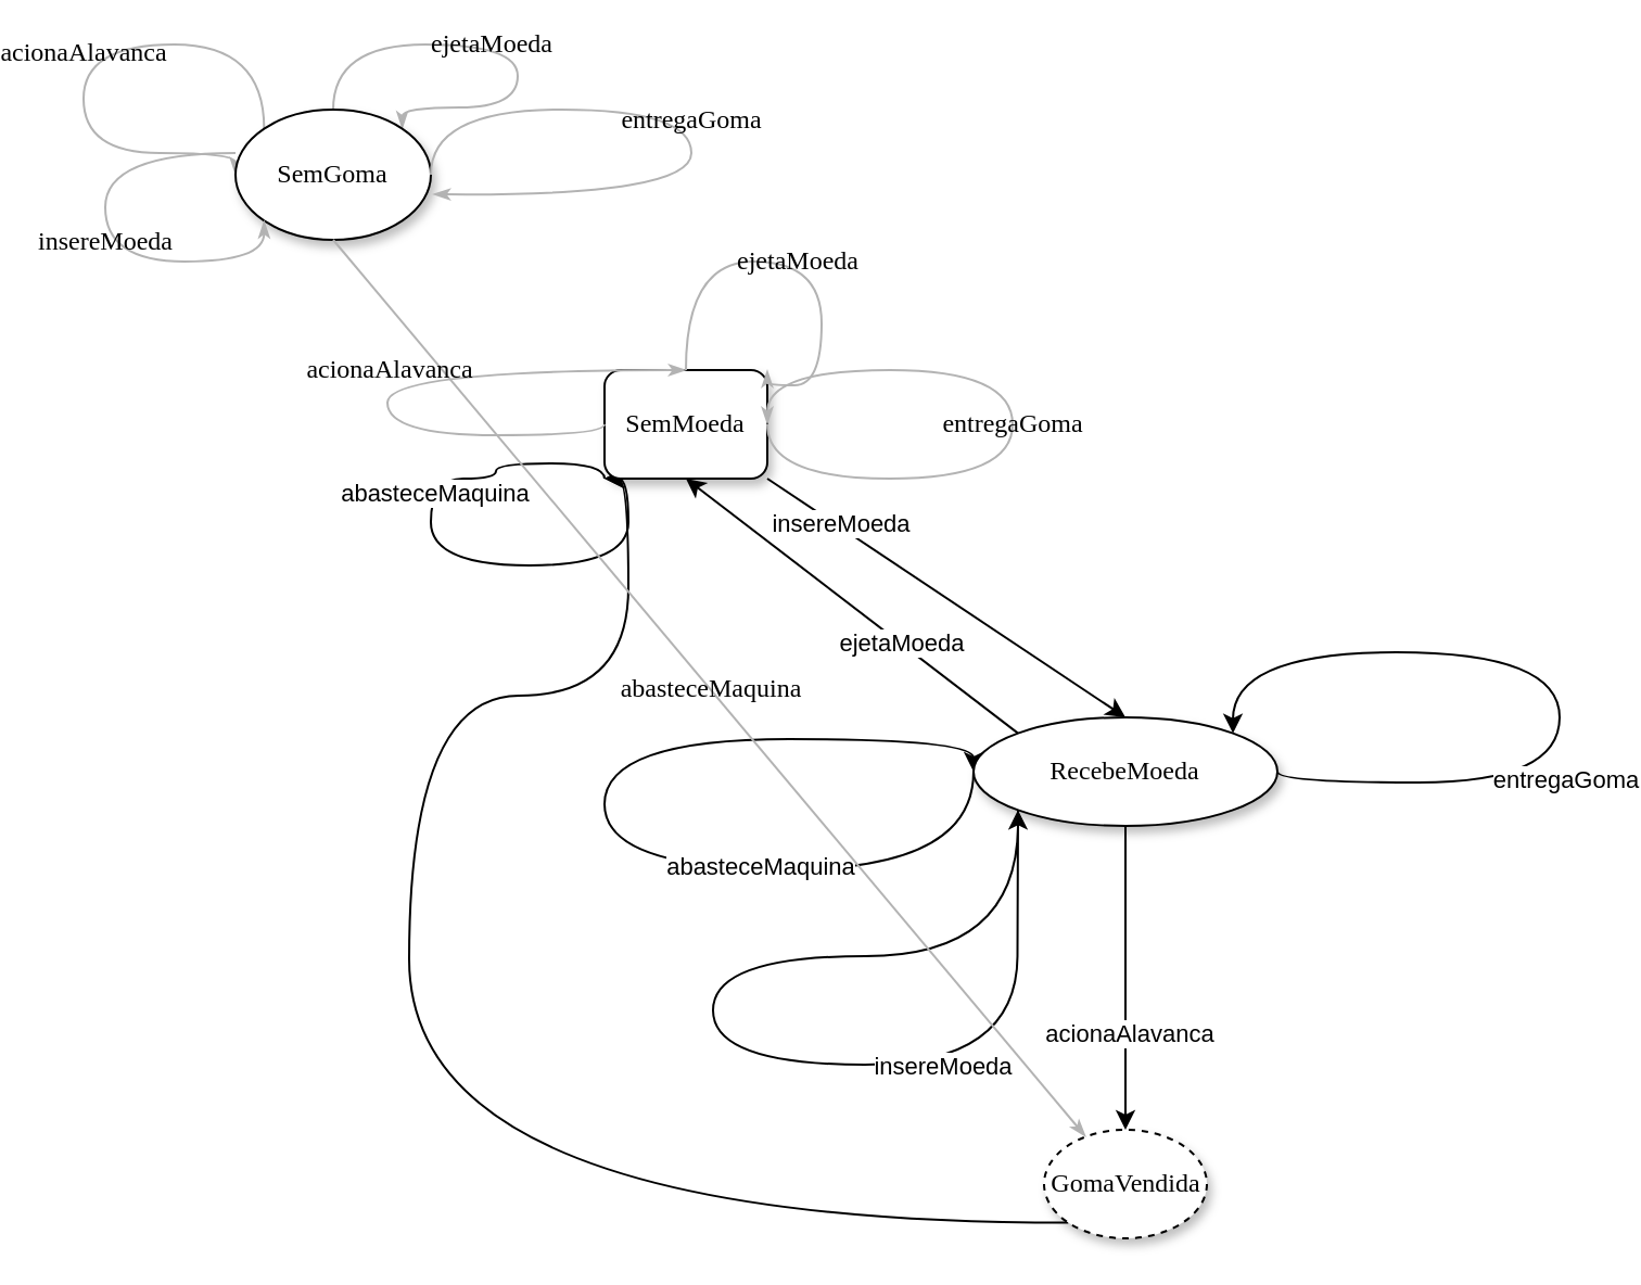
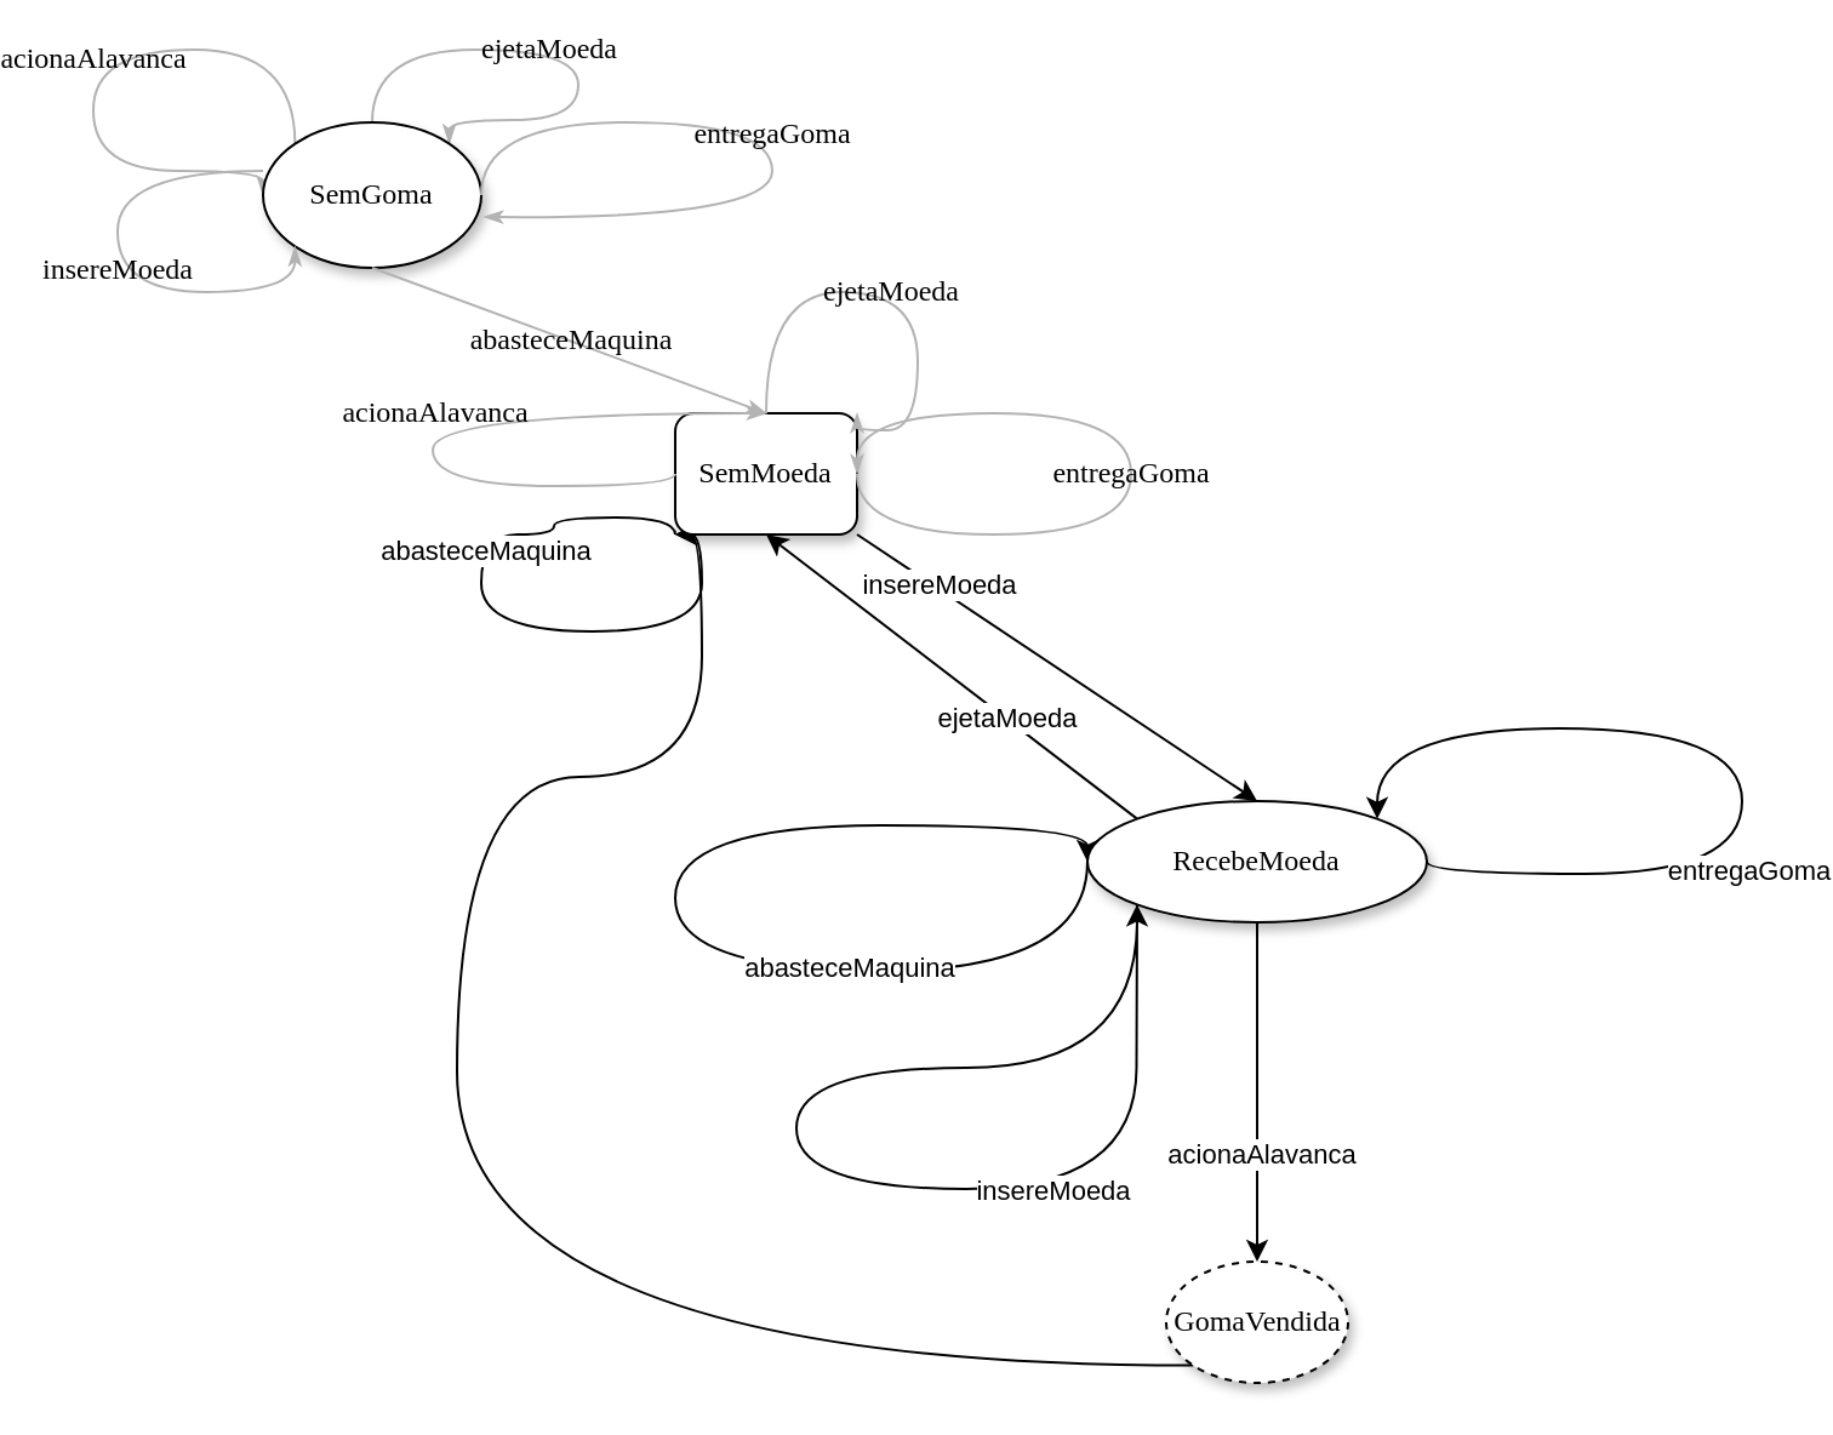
- <mxCell id="23" value="abasteceMaquina" style="edgeStyle=none;rounded=1;html=1;labelBackgroundColor=none;startArrow=none;startFill=0;startSize=5;endArrow=classicThin;endFill=1;endSize=5;jettySize=auto;orthogonalLoop=1;strokeColor=#B3B3B3;strokeWidth=1;fontFamily=Verdana;fontSize=12;exitX=0.5;exitY=1;exitDx=0;exitDy=0;" edge="1" parent="1" source="4" target="6"><mxGeometry relative="1" as="geometry"><mxPoint x="134.5" y="100" as="sourcePoint" /><mxPoint x="420" y="120" as="targetPoint" /></mxGeometry></mxCell>
+ <mxCell id="23" value="abasteceMaquina" style="edgeStyle=none;rounded=1;html=1;labelBackgroundColor=none;startArrow=none;startFill=0;startSize=5;endArrow=classicThin;endFill=1;endSize=5;jettySize=auto;orthogonalLoop=1;strokeColor=#B3B3B3;strokeWidth=1;fontFamily=Verdana;fontSize=12;entryX=0.5;entryY=0;entryDx=0;entryDy=0;exitX=0.5;exitY=1;exitDx=0;exitDy=0;" edge="1" parent="1" source="4" target="11"><mxGeometry relative="1" as="geometry"><mxPoint x="134.5" y="100" as="sourcePoint" /><mxPoint x="420" y="120" as="targetPoint" /></mxGeometry></mxCell>
